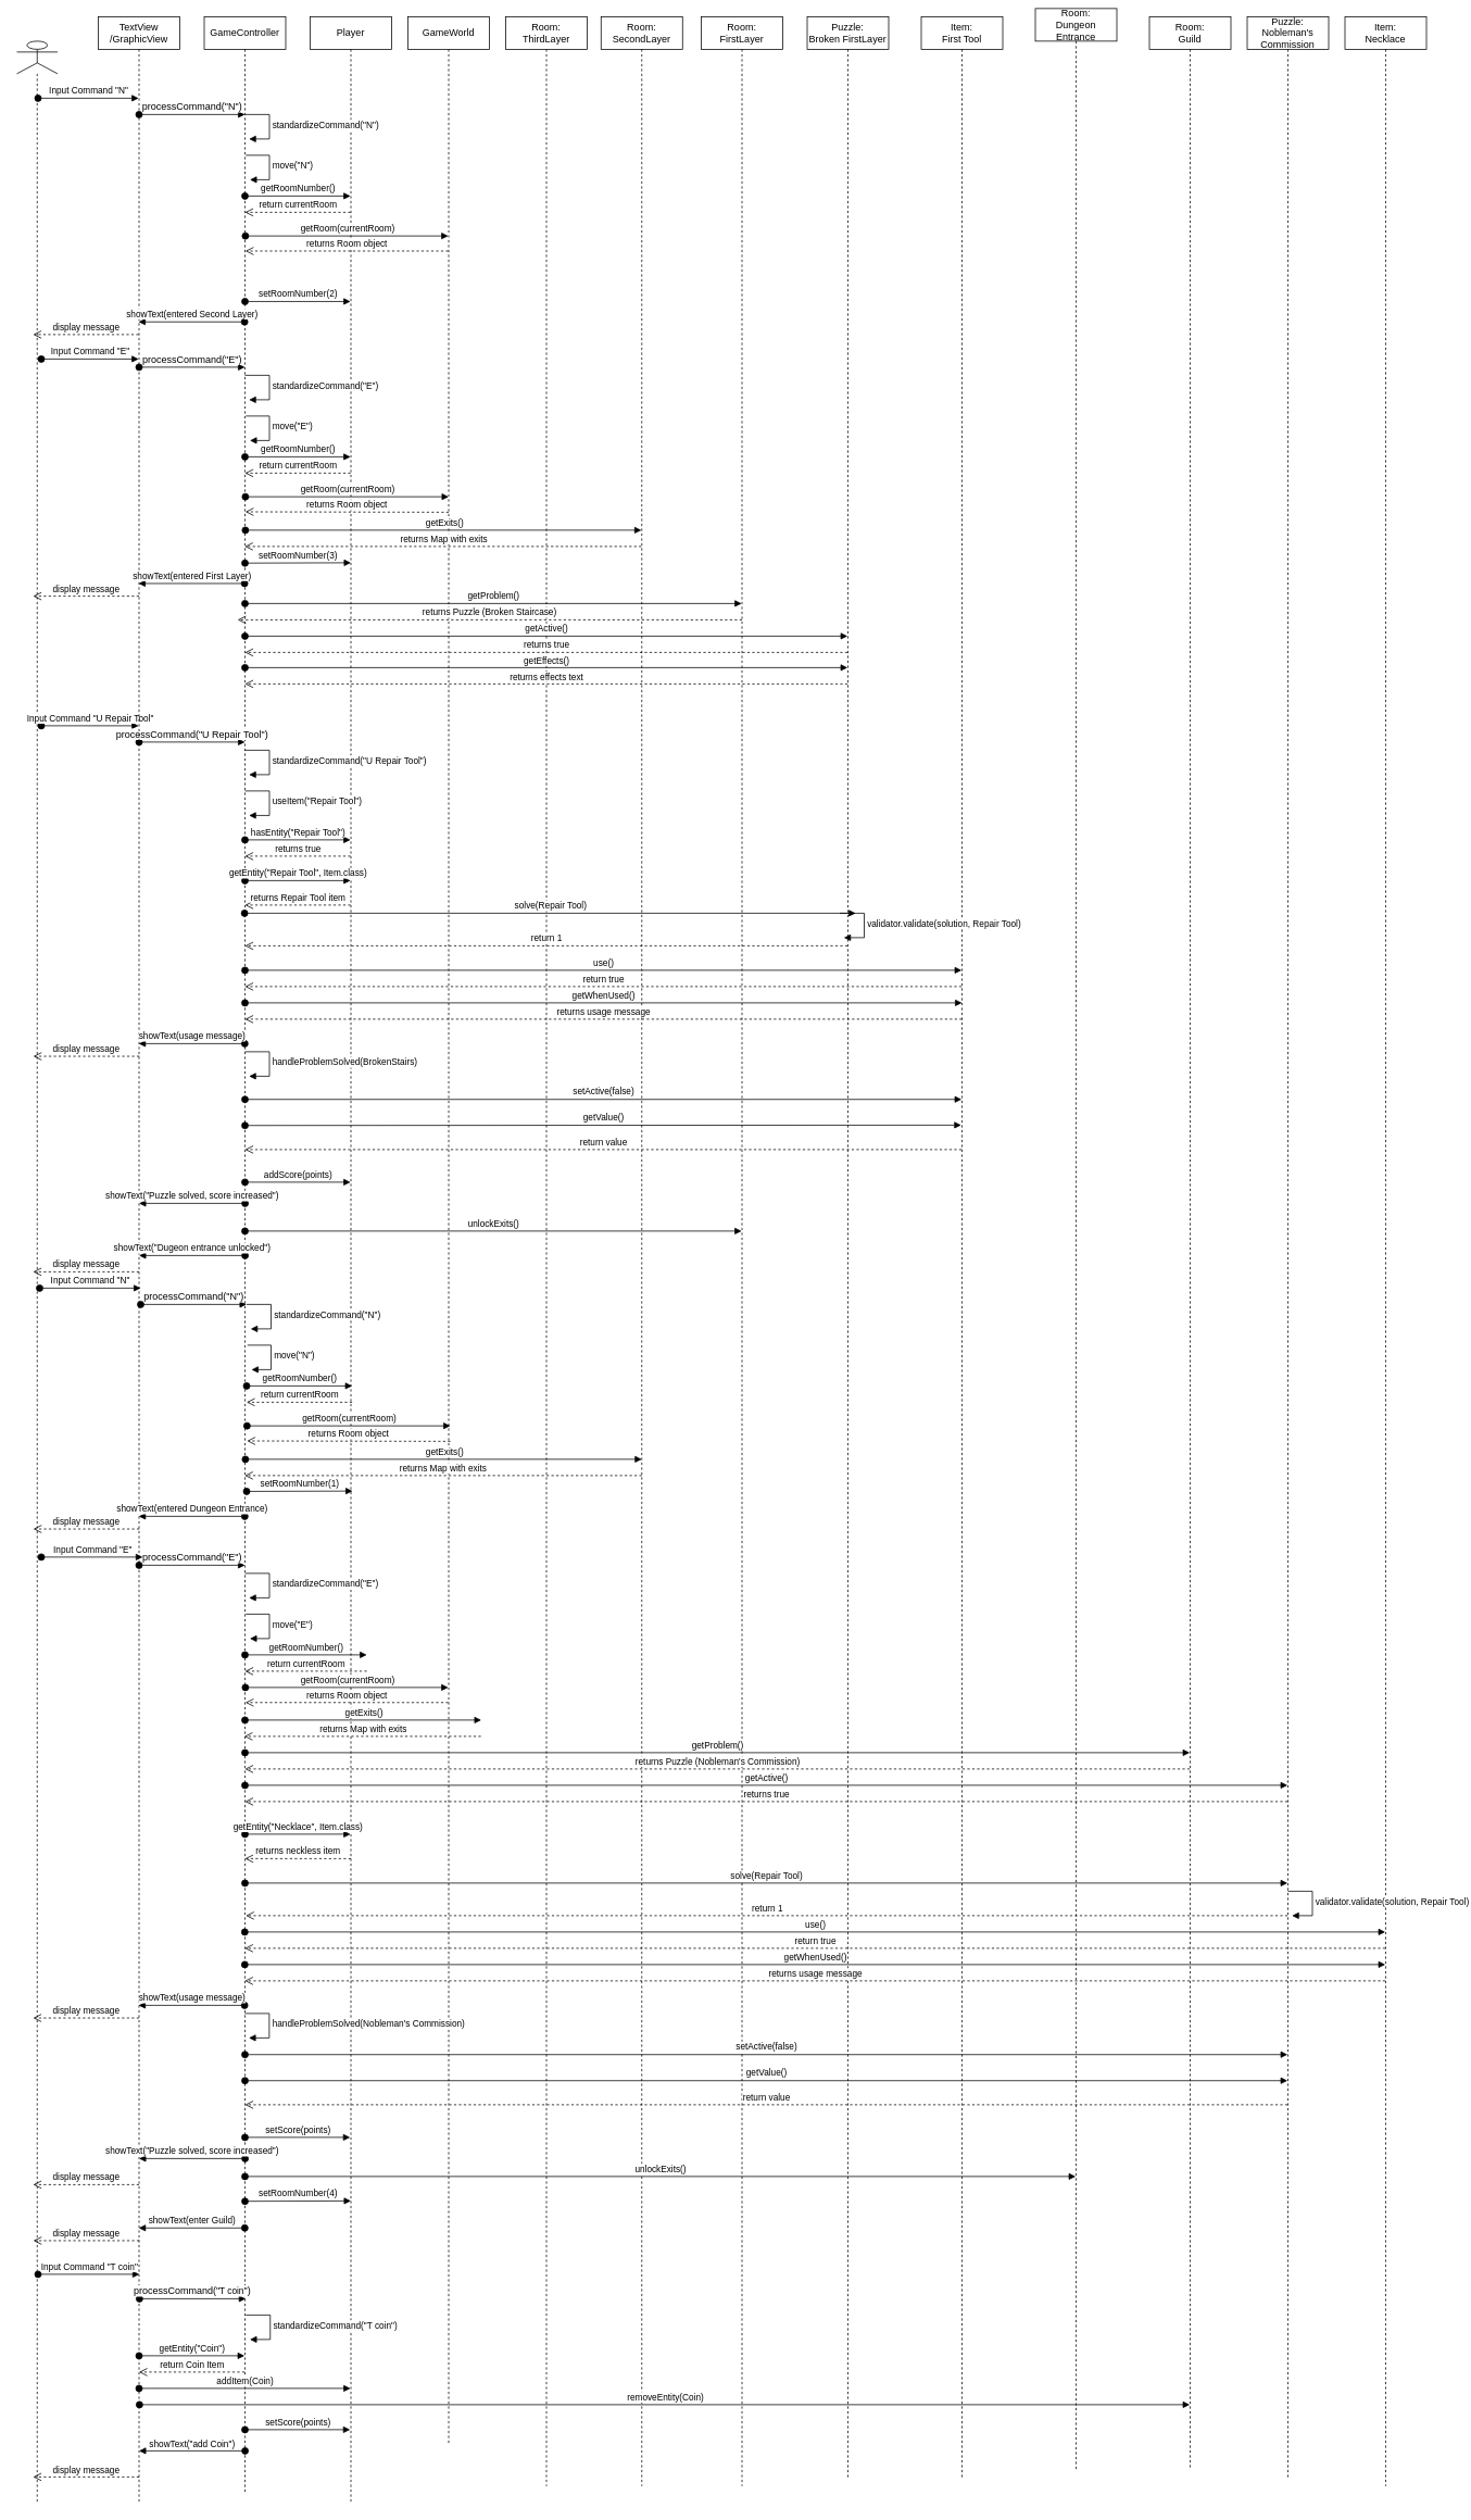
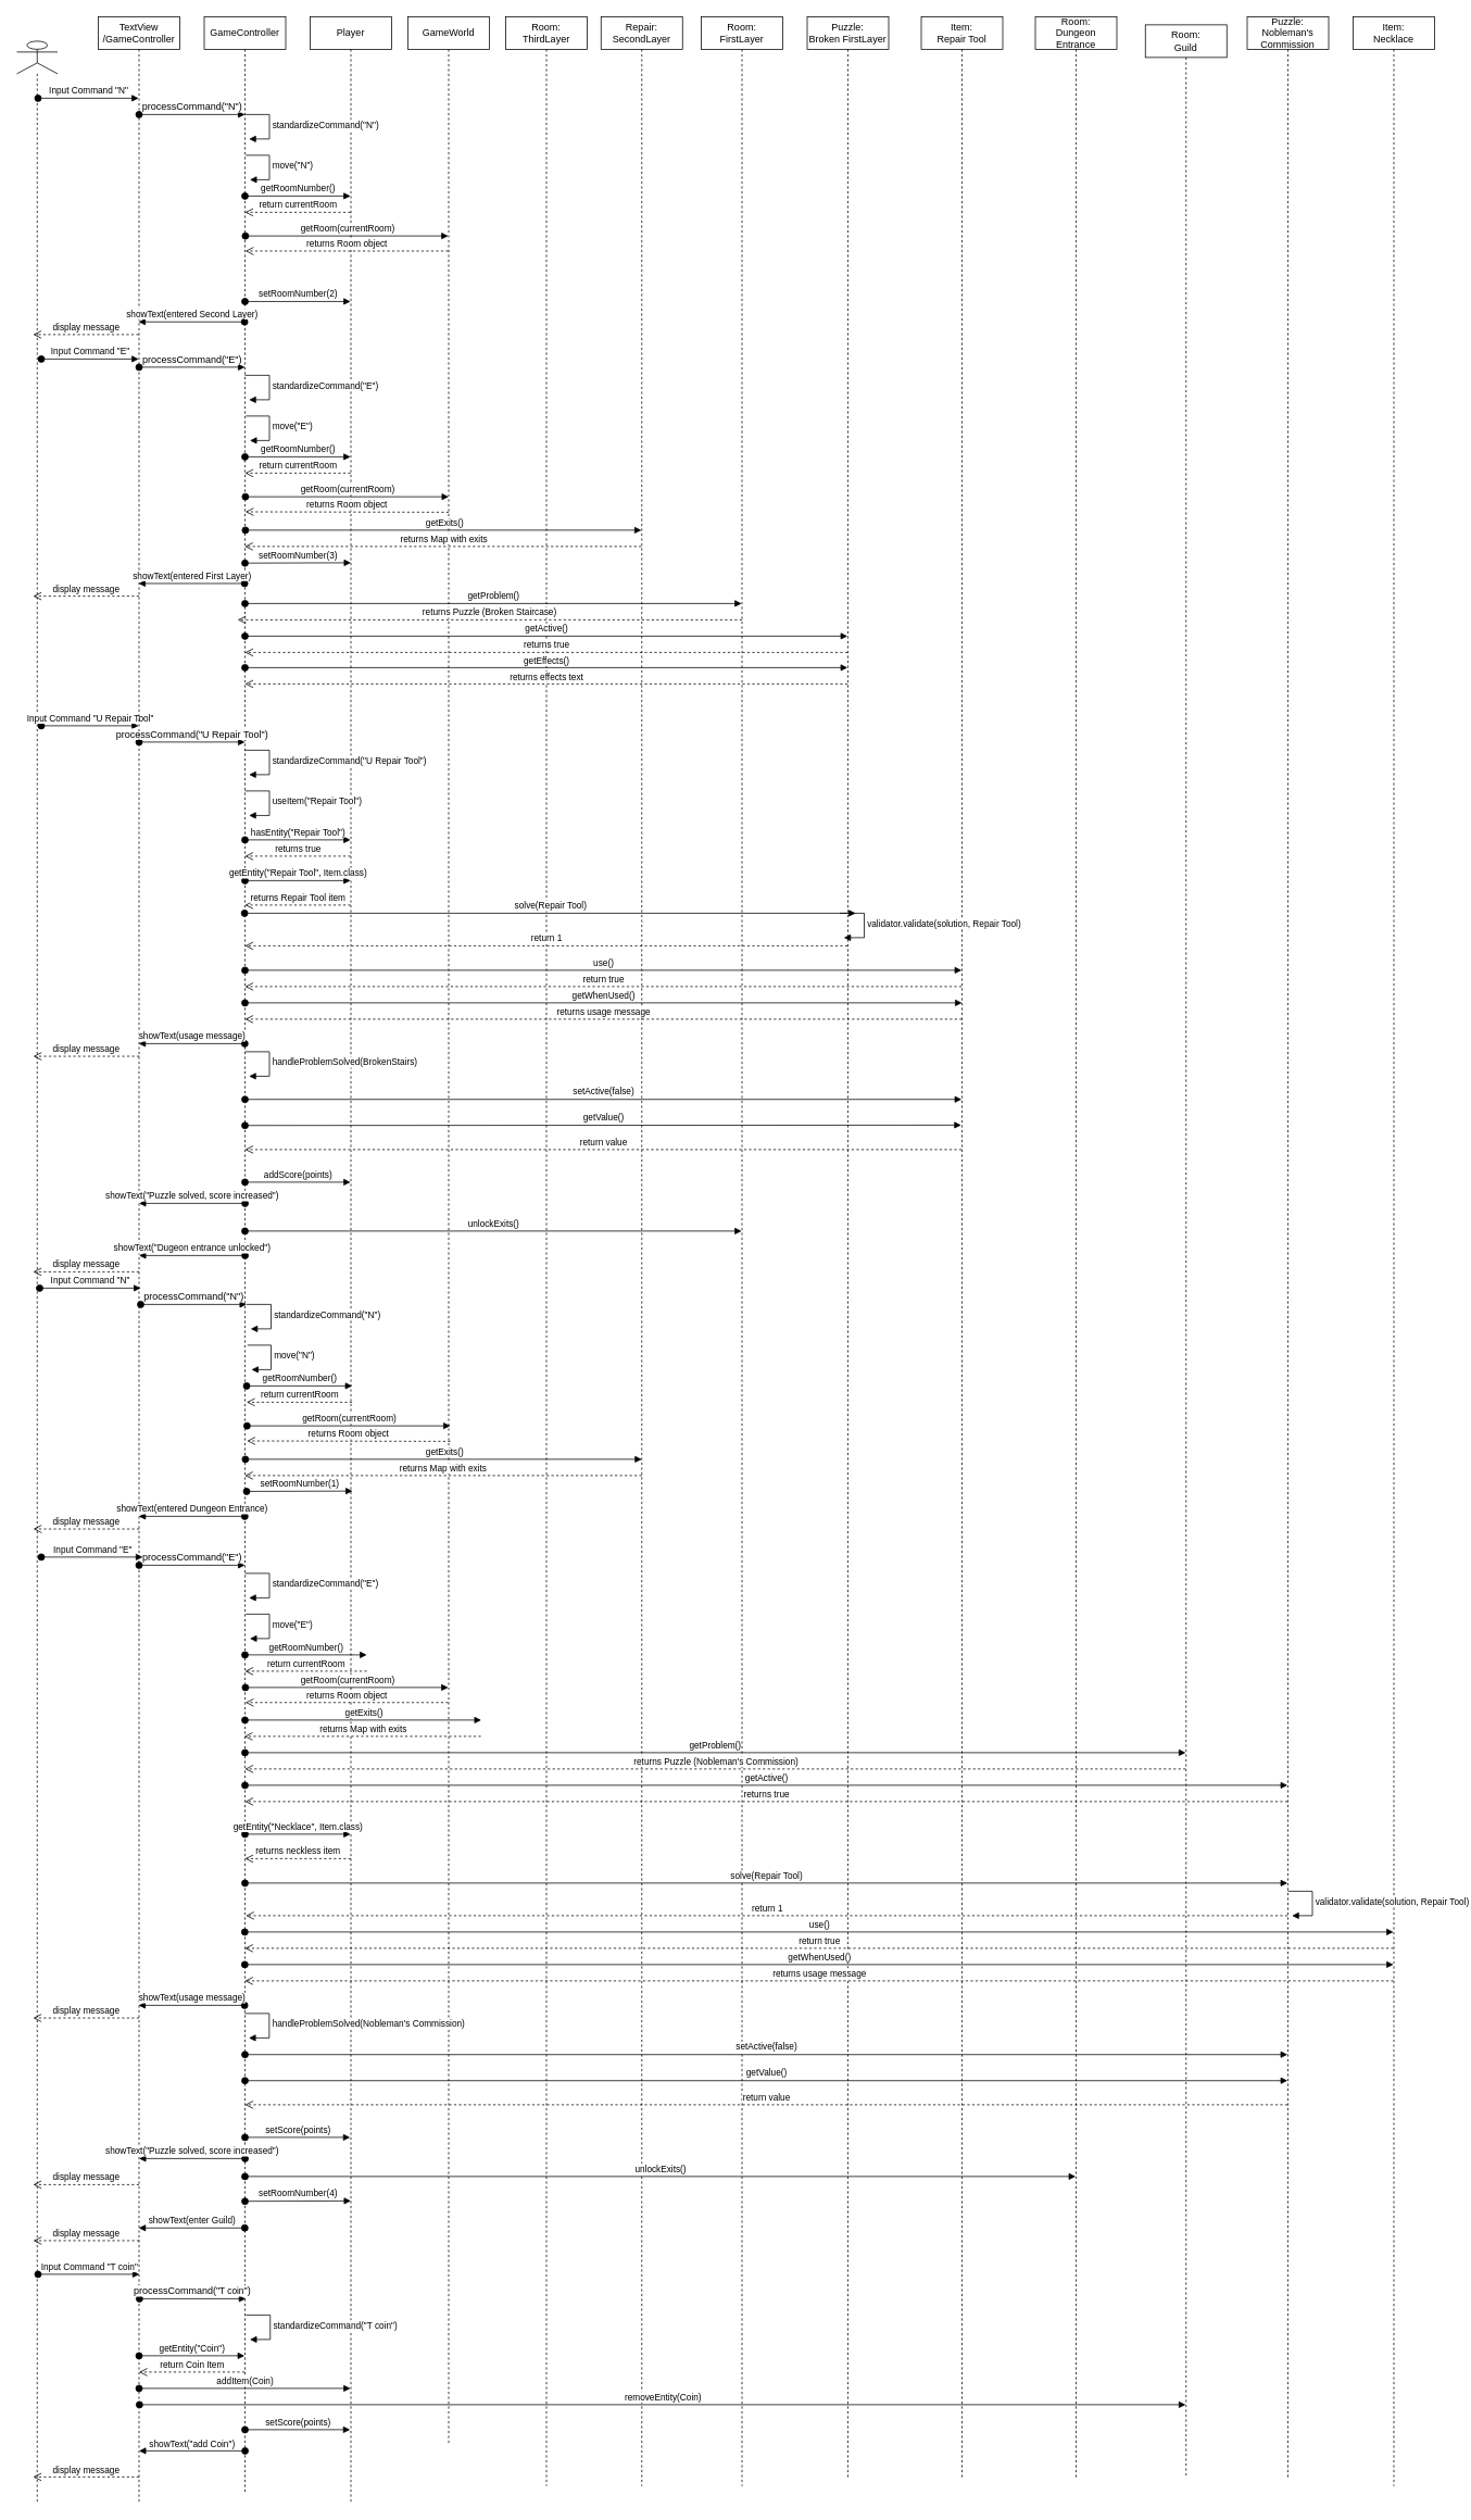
- <mxCell id="19" value="TextView&lt;br&gt;/GraphicView" style="shape=umlLifeline;perimeter=lifelinePerimeter;whiteSpace=wrap;html=1;container=1;dropTarget=0;collapsible=0;recursiveResize=0;outlineConnect=0;portConstraint=eastwest;newEdgeStyle={&quot;curved&quot;:0,&quot;rounded&quot;:0};" vertex="1" parent="1"><mxGeometry x="120" y="20" width="100" height="3050" as="geometry" /></mxCell>
+ <mxCell id="19" value="TextView&lt;br&gt;/GameController" style="shape=umlLifeline;perimeter=lifelinePerimeter;whiteSpace=wrap;html=1;container=1;dropTarget=0;collapsible=0;recursiveResize=0;outlineConnect=0;portConstraint=eastwest;newEdgeStyle={&quot;curved&quot;:0,&quot;rounded&quot;:0};" vertex="1" parent="1"><mxGeometry x="120" y="20" width="100" height="3050" as="geometry" /></mxCell>
- <mxCell id="11" value="Room:&lt;div&gt;SecondLayer&lt;/div&gt;" style="shape=umlLifeline;perimeter=lifelinePerimeter;whiteSpace=wrap;html=1;container=1;dropTarget=0;collapsible=0;recursiveResize=0;outlineConnect=0;portConstraint=eastwest;newEdgeStyle={&quot;curved&quot;:0,&quot;rounded&quot;:0};" parent="1" vertex="1"><mxGeometry x="737" y="20" width="100" height="3030" as="geometry" /></mxCell>
+ <mxCell id="11" value="Repair:&lt;div&gt;SecondLayer&lt;/div&gt;" style="shape=umlLifeline;perimeter=lifelinePerimeter;whiteSpace=wrap;html=1;container=1;dropTarget=0;collapsible=0;recursiveResize=0;outlineConnect=0;portConstraint=eastwest;newEdgeStyle={&quot;curved&quot;:0,&quot;rounded&quot;:0};" parent="1" vertex="1"><mxGeometry x="737" y="20" width="100" height="3030" as="geometry" /></mxCell>
- <mxCell id="15" value="Item:&lt;div&gt;First Tool&lt;/div&gt;" style="shape=umlLifeline;perimeter=lifelinePerimeter;whiteSpace=wrap;html=1;container=1;dropTarget=0;collapsible=0;recursiveResize=0;outlineConnect=0;portConstraint=eastwest;newEdgeStyle={&quot;curved&quot;:0,&quot;rounded&quot;:0};" parent="1" vertex="1"><mxGeometry x="1130" y="20" width="100" height="3020" as="geometry" /></mxCell>
+ <mxCell id="15" value="Item:&lt;div&gt;Repair Tool&lt;/div&gt;" style="shape=umlLifeline;perimeter=lifelinePerimeter;whiteSpace=wrap;html=1;container=1;dropTarget=0;collapsible=0;recursiveResize=0;outlineConnect=0;portConstraint=eastwest;newEdgeStyle={&quot;curved&quot;:0,&quot;rounded&quot;:0};" parent="1" vertex="1"><mxGeometry x="1130" y="20" width="100" height="3020" as="geometry" /></mxCell>
- <mxCell id="5" value="Room:&lt;div&gt;Dungeon Entrance&lt;/div&gt;" style="shape=umlLifeline;perimeter=lifelinePerimeter;whiteSpace=wrap;html=1;container=1;dropTarget=0;collapsible=0;recursiveResize=0;outlineConnect=0;portConstraint=eastwest;newEdgeStyle={&quot;curved&quot;:0,&quot;rounded&quot;:0};" parent="1" vertex="1"><mxGeometry x="1270" y="10" width="100" height="3020" as="geometry" /></mxCell>
+ <mxCell id="5" value="Room:&lt;div&gt;Dungeon Entrance&lt;/div&gt;" style="shape=umlLifeline;perimeter=lifelinePerimeter;whiteSpace=wrap;html=1;container=1;dropTarget=0;collapsible=0;recursiveResize=0;outlineConnect=0;portConstraint=eastwest;newEdgeStyle={&quot;curved&quot;:0,&quot;rounded&quot;:0};" parent="1" vertex="1"><mxGeometry x="1270" y="20" width="100" height="3020" as="geometry" /></mxCell>
- <mxCell id="6" value="Room:&lt;div&gt;Guild&lt;/div&gt;" style="shape=umlLifeline;perimeter=lifelinePerimeter;whiteSpace=wrap;html=1;container=1;dropTarget=0;collapsible=0;recursiveResize=0;outlineConnect=0;portConstraint=eastwest;newEdgeStyle={&quot;curved&quot;:0,&quot;rounded&quot;:0};" parent="1" vertex="1"><mxGeometry x="1410" y="20" width="100" height="3010" as="geometry" /></mxCell>
+ <mxCell id="6" value="Room:&lt;div&gt;Guild&lt;/div&gt;" style="shape=umlLifeline;perimeter=lifelinePerimeter;whiteSpace=wrap;html=1;container=1;dropTarget=0;collapsible=0;recursiveResize=0;outlineConnect=0;portConstraint=eastwest;newEdgeStyle={&quot;curved&quot;:0,&quot;rounded&quot;:0};" parent="1" vertex="1"><mxGeometry x="1405" y="30" width="100" height="3010" as="geometry" /></mxCell>
- <mxCell id="18" value="Item:&lt;div&gt;Necklace&lt;/div&gt;" style="shape=umlLifeline;perimeter=lifelinePerimeter;whiteSpace=wrap;html=1;container=1;dropTarget=0;collapsible=0;recursiveResize=0;outlineConnect=0;portConstraint=eastwest;newEdgeStyle={&quot;curved&quot;:0,&quot;rounded&quot;:0};" parent="1" vertex="1"><mxGeometry x="1650" y="20" width="100" height="3030" as="geometry" /></mxCell>
+ <mxCell id="18" value="Item:&lt;div&gt;Necklace&lt;/div&gt;" style="shape=umlLifeline;perimeter=lifelinePerimeter;whiteSpace=wrap;html=1;container=1;dropTarget=0;collapsible=0;recursiveResize=0;outlineConnect=0;portConstraint=eastwest;newEdgeStyle={&quot;curved&quot;:0,&quot;rounded&quot;:0};" parent="1" vertex="1"><mxGeometry x="1660" y="20" width="100" height="3030" as="geometry" /></mxCell>
